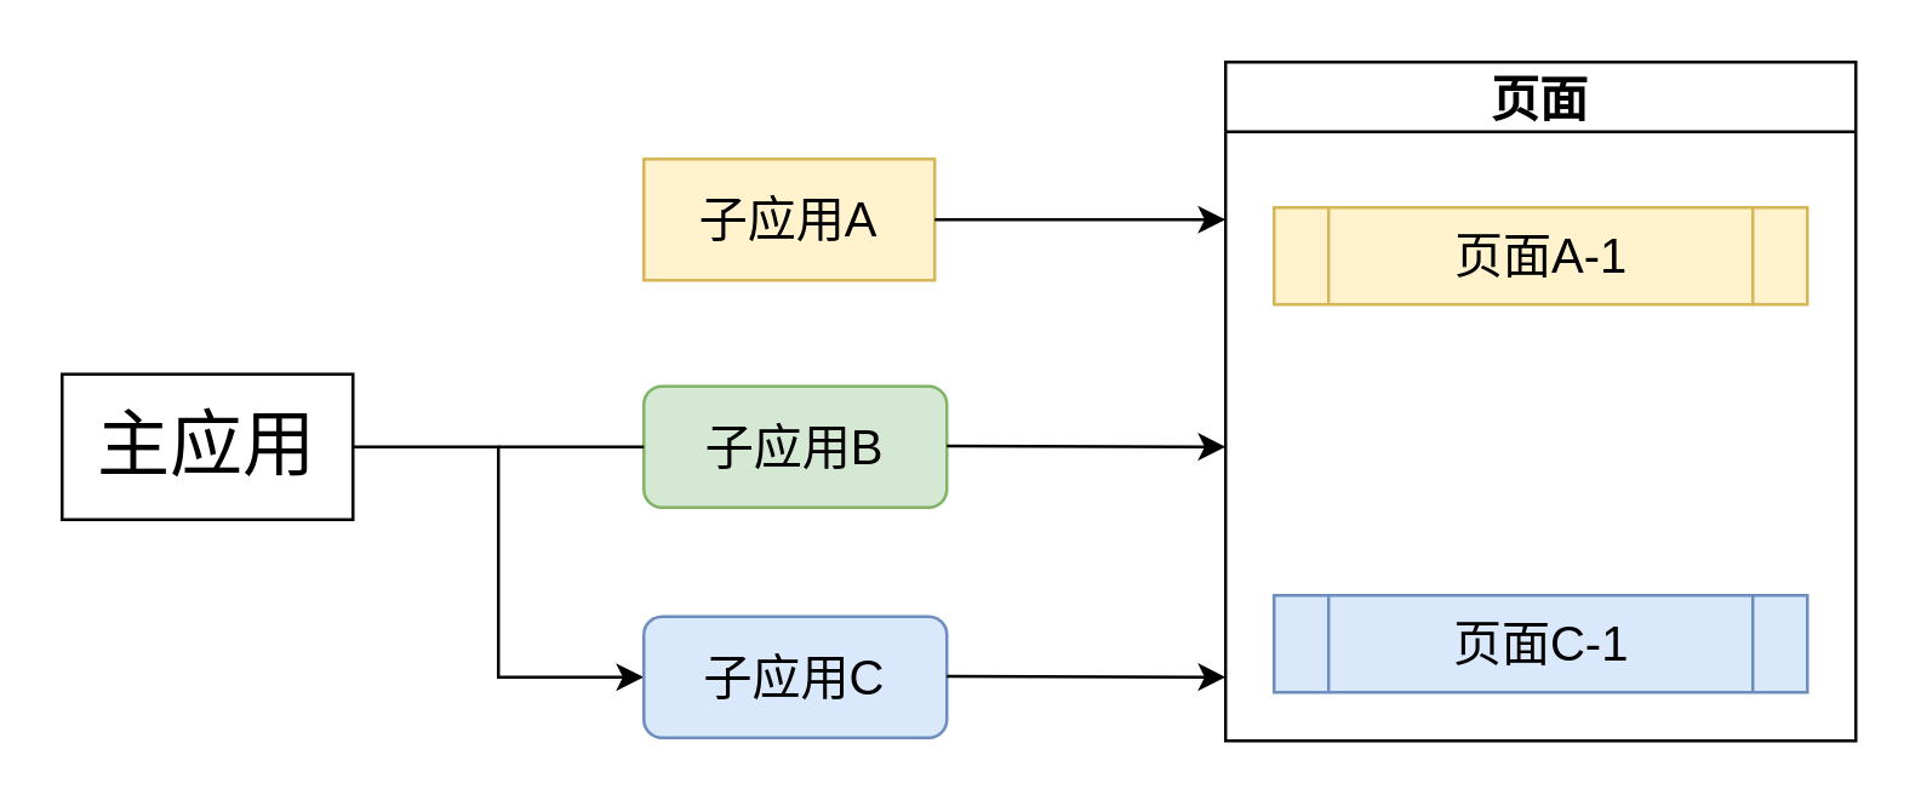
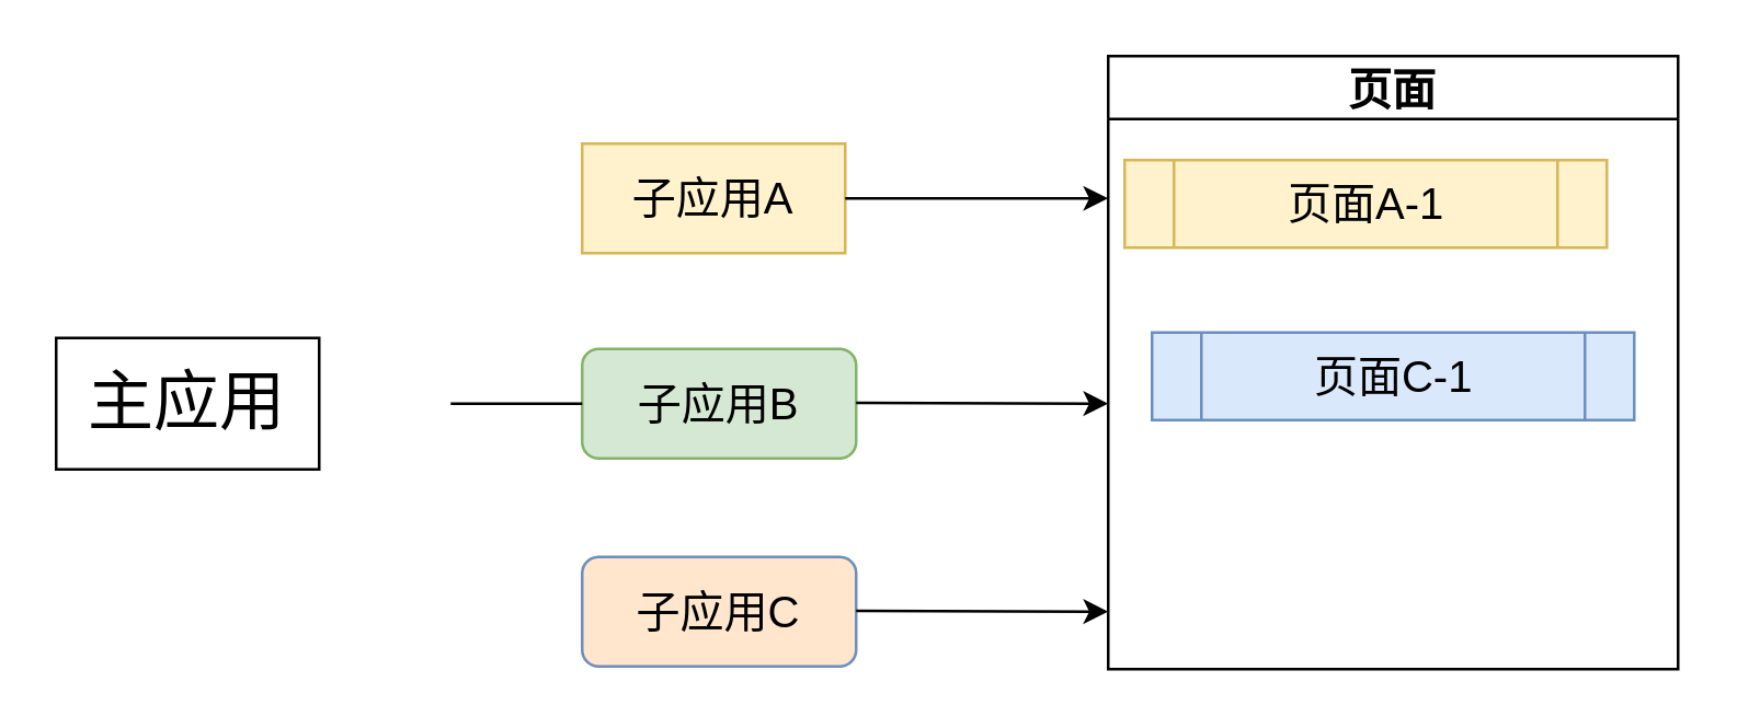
- <mxCell id="8" value="页面A-1" style="shape=process;whiteSpace=wrap;html=1;backgroundOutline=1;fontSize=16;fillColor=#fff2cc;strokeColor=#d6b656;" vertex="1" parent="7"><mxGeometry x="16" y="48" width="176" height="32" as="geometry" /></mxCell>
+ <mxCell id="8" value="页面A-1" style="shape=process;whiteSpace=wrap;html=1;backgroundOutline=1;fontSize=16;fillColor=#fff2cc;strokeColor=#d6b656;" vertex="1" parent="7"><mxGeometry x="6" y="38" width="176" height="32" as="geometry" /></mxCell>
- <mxCell id="3" style="edgeStyle=orthogonalEdgeStyle;rounded=0;orthogonalLoop=1;jettySize=auto;html=1;entryX=0;entryY=0.5;entryDx=0;entryDy=0;fontSize=16;" edge="1" parent="1" source="4" target="6"><mxGeometry relative="1" as="geometry"><Array as="points"><mxPoint x="164" y="147" /><mxPoint x="164" y="223" /></Array></mxGeometry></mxCell>
- <mxCell id="9" value="页面C-1" style="shape=process;whiteSpace=wrap;html=1;backgroundOutline=1;fontSize=16;fillColor=#dae8fc;strokeColor=#6c8ebf;" vertex="1" parent="7"><mxGeometry x="16" y="176" width="176" height="32" as="geometry" /></mxCell>
+ <mxCell id="9" value="页面C-1" style="shape=process;whiteSpace=wrap;html=1;backgroundOutline=1;fontSize=16;fillColor=#dae8fc;strokeColor=#6c8ebf;" vertex="1" parent="7"><mxGeometry x="16" y="101" width="176" height="32" as="geometry" /></mxCell>
- <mxCell id="6" value="子应用C" style="rounded=1;whiteSpace=wrap;html=1;fontSize=16;fillColor=#dae8fc;strokeColor=#6c8ebf;" vertex="1" parent="1"><mxGeometry x="212" y="203" width="100" height="40" as="geometry" /></mxCell>
+ <mxCell id="6" value="子应用C" style="rounded=1;whiteSpace=wrap;html=1;fontSize=16;fillColor=#ffe6cc;strokeColor=#6c8ebf;" vertex="1" parent="1"><mxGeometry x="212" y="203" width="100" height="40" as="geometry" /></mxCell>
